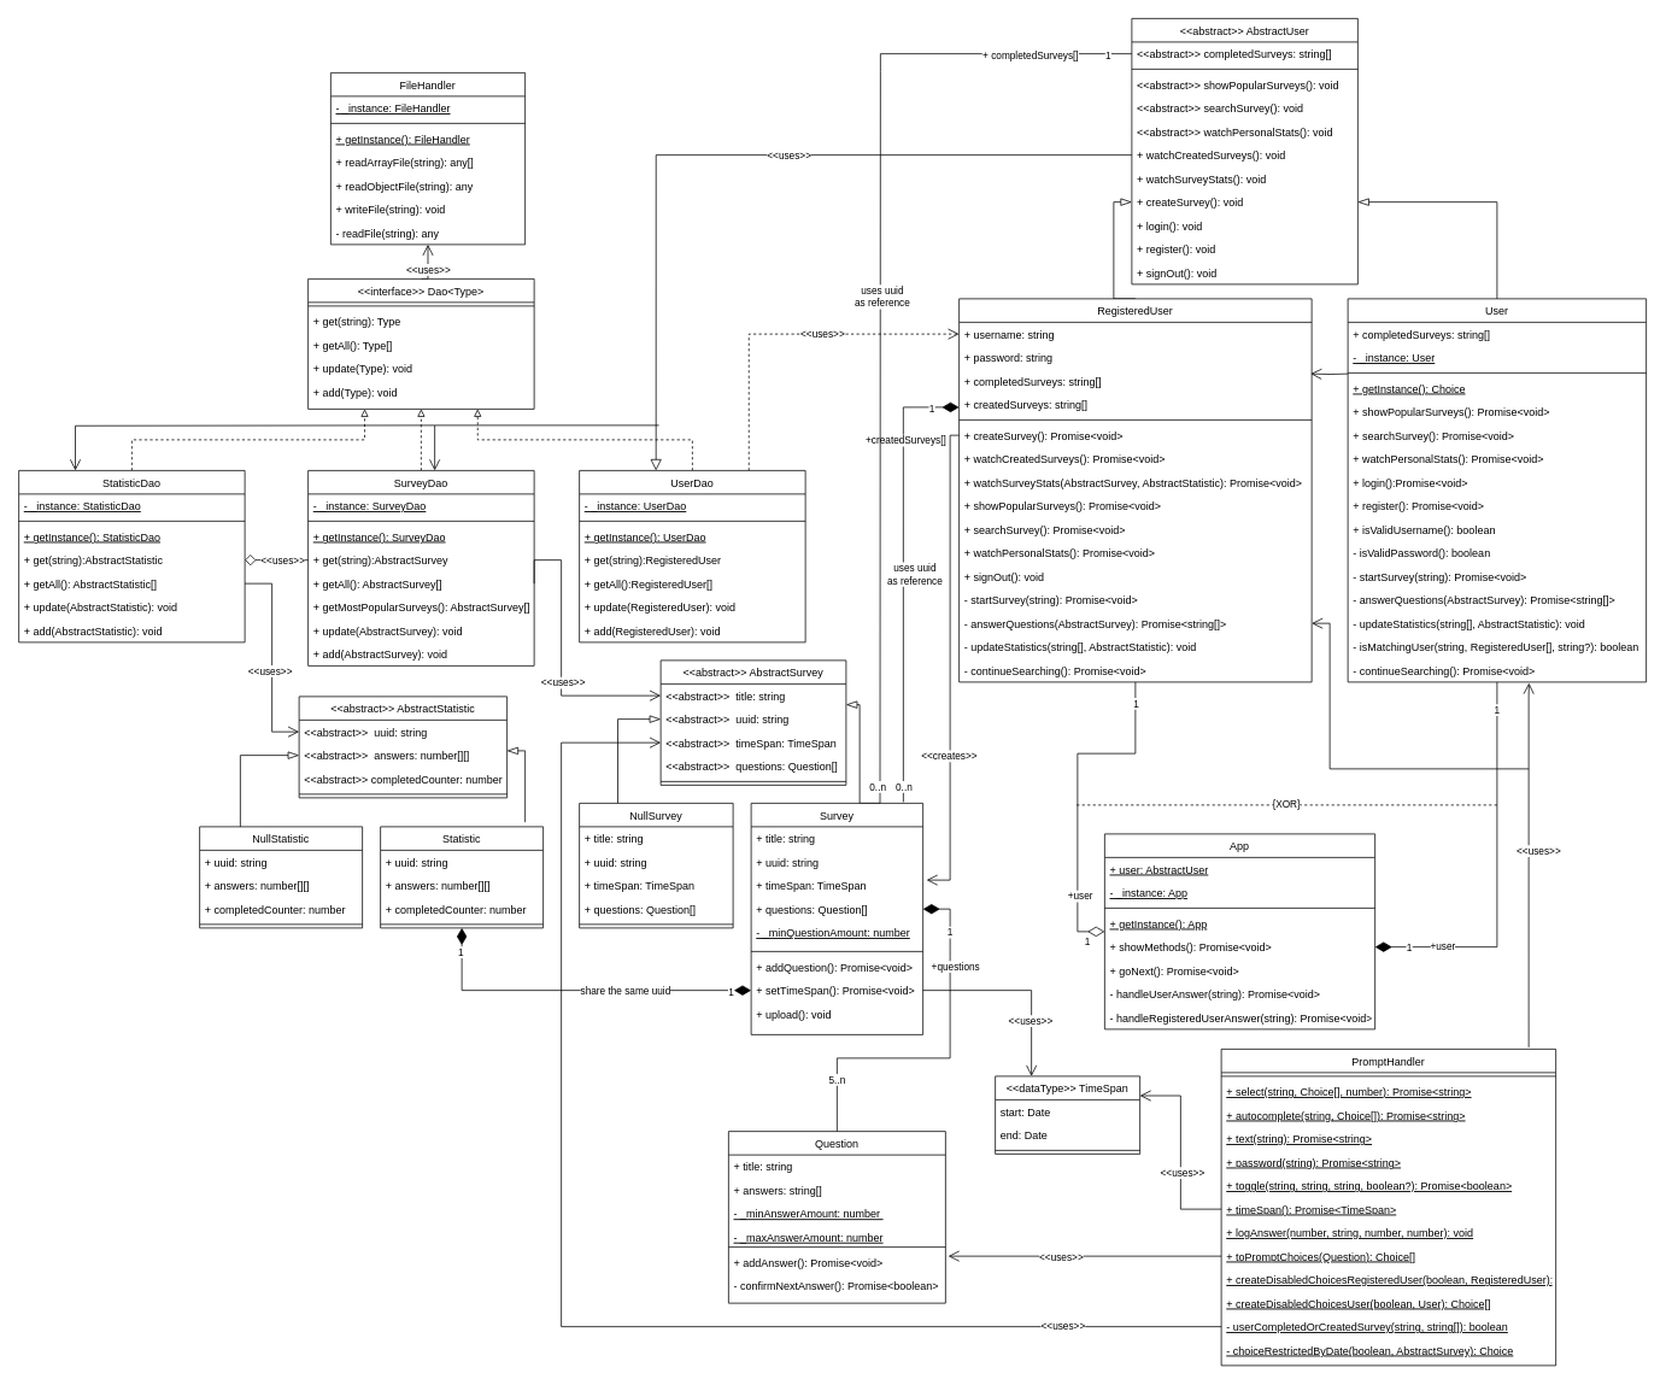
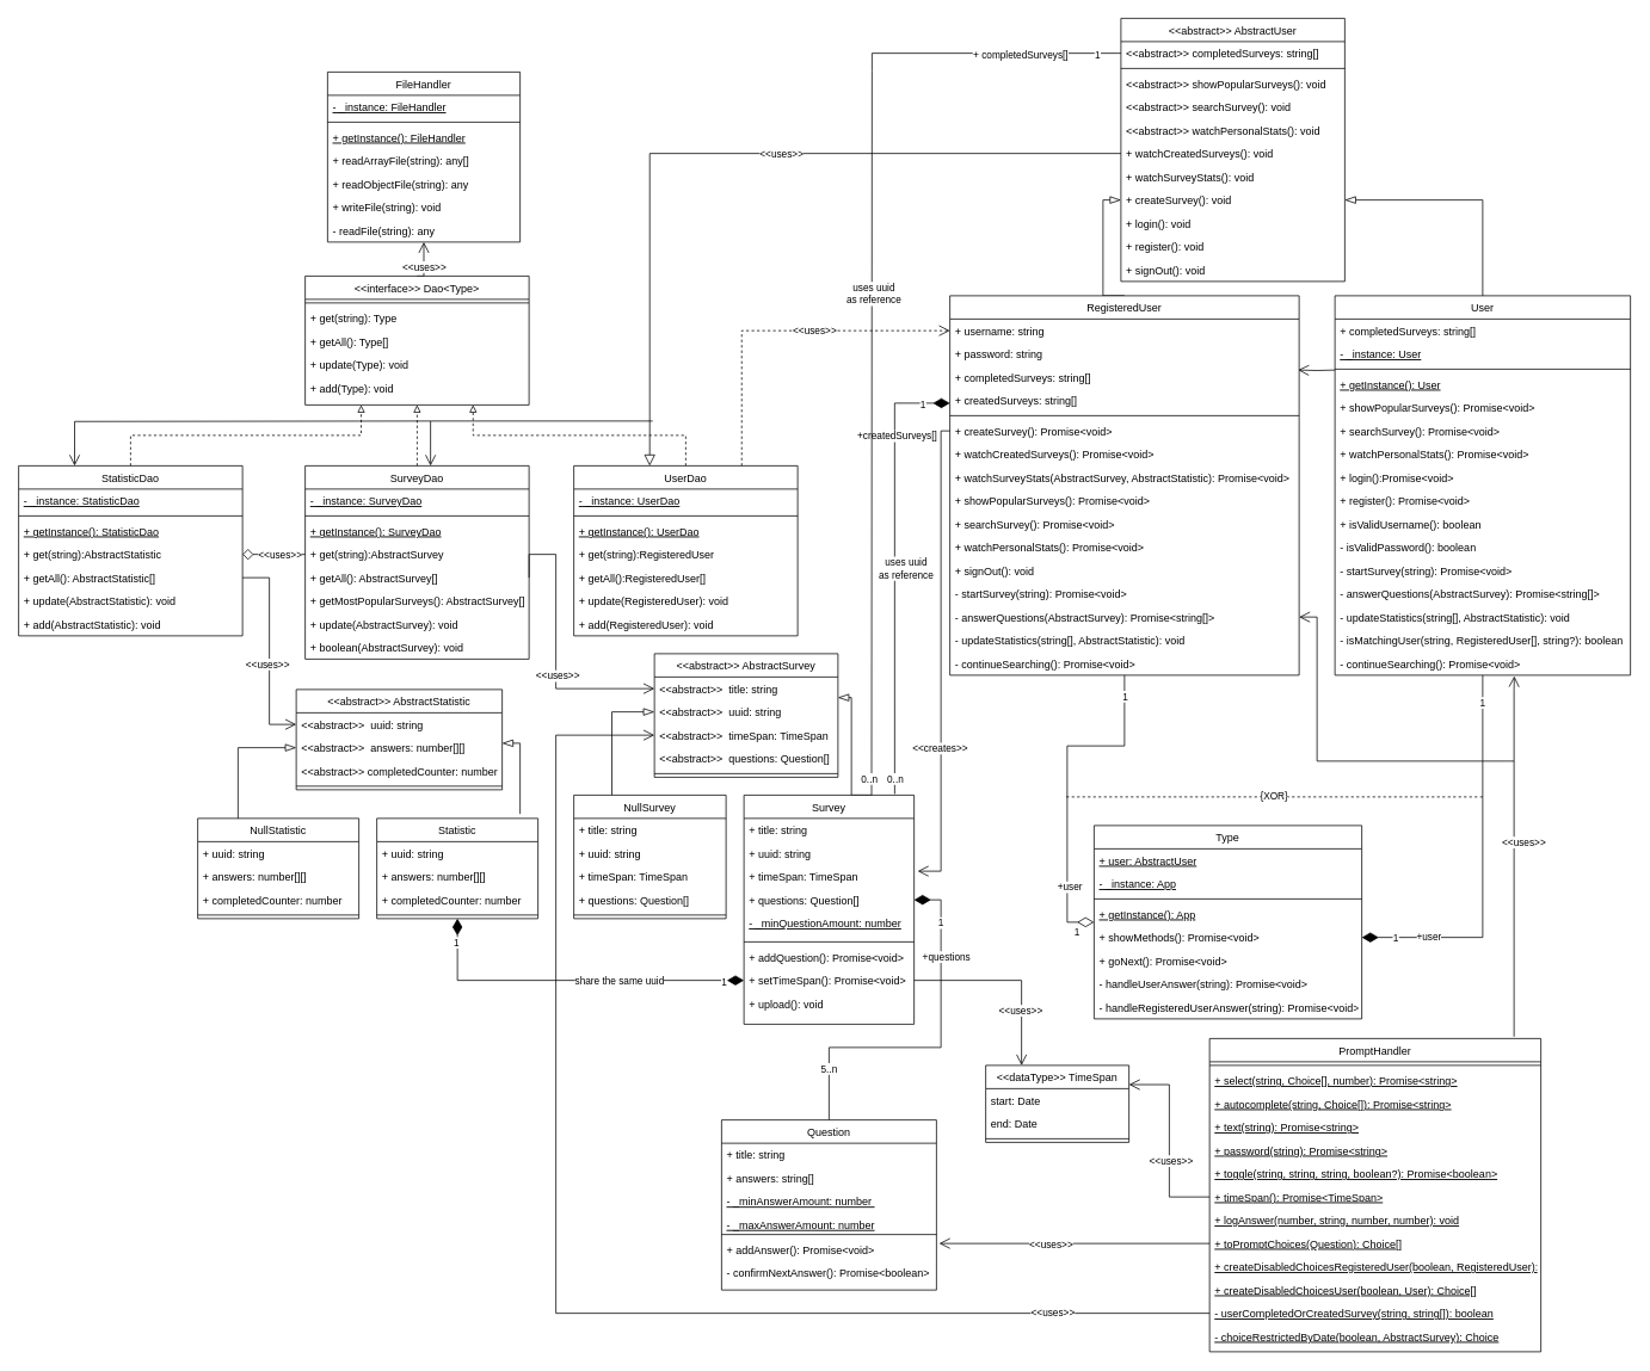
- <mxCell id="62" value="+ getInstance(): Choice" style="text;align=left;verticalAlign=top;spacingLeft=4;spacingRight=4;overflow=hidden;rotatable=0;points=[[0,0.5],[1,0.5]];portConstraint=eastwest;rounded=0;shadow=0;html=0;fontStyle=4" vertex="1" parent="58"><mxGeometry y="86" width="330" height="26" as="geometry" /></mxCell>
+ <mxCell id="62" value="+ getInstance(): User" style="text;align=left;verticalAlign=top;spacingLeft=4;spacingRight=4;overflow=hidden;rotatable=0;points=[[0,0.5],[1,0.5]];portConstraint=eastwest;rounded=0;shadow=0;html=0;fontStyle=4" vertex="1" parent="58"><mxGeometry y="86" width="330" height="26" as="geometry" /></mxCell>
- <mxCell id="186" value="+ add(AbstractSurvey): void" style="text;align=left;verticalAlign=top;spacingLeft=4;spacingRight=4;overflow=hidden;rotatable=0;points=[[0,0.5],[1,0.5]];portConstraint=eastwest;rounded=0;shadow=0;html=0;" vertex="1" parent="178"><mxGeometry y="190" width="250" height="26" as="geometry" /></mxCell>
+ <mxCell id="186" value="+ boolean(AbstractSurvey): void" style="text;align=left;verticalAlign=top;spacingLeft=4;spacingRight=4;overflow=hidden;rotatable=0;points=[[0,0.5],[1,0.5]];portConstraint=eastwest;rounded=0;shadow=0;html=0;" vertex="1" parent="178"><mxGeometry y="190" width="250" height="26" as="geometry" /></mxCell>
- <mxCell id="2" value="App&#10;" style="swimlane;fontStyle=0;align=center;verticalAlign=top;childLayout=stackLayout;horizontal=1;startSize=26;horizontalStack=0;resizeParent=1;resizeLast=0;collapsible=1;marginBottom=0;rounded=0;shadow=0;strokeWidth=1;" parent="1" vertex="1"><mxGeometry x="1221" y="922" width="299" height="216" as="geometry"><mxRectangle x="130" y="380" width="160" height="26" as="alternateBounds" /></mxGeometry></mxCell>
+ <mxCell id="2" value="Type&#10;" style="swimlane;fontStyle=0;align=center;verticalAlign=top;childLayout=stackLayout;horizontal=1;startSize=26;horizontalStack=0;resizeParent=1;resizeLast=0;collapsible=1;marginBottom=0;rounded=0;shadow=0;strokeWidth=1;" parent="1" vertex="1"><mxGeometry x="1221" y="922" width="299" height="216" as="geometry"><mxRectangle x="130" y="380" width="160" height="26" as="alternateBounds" /></mxGeometry></mxCell>
